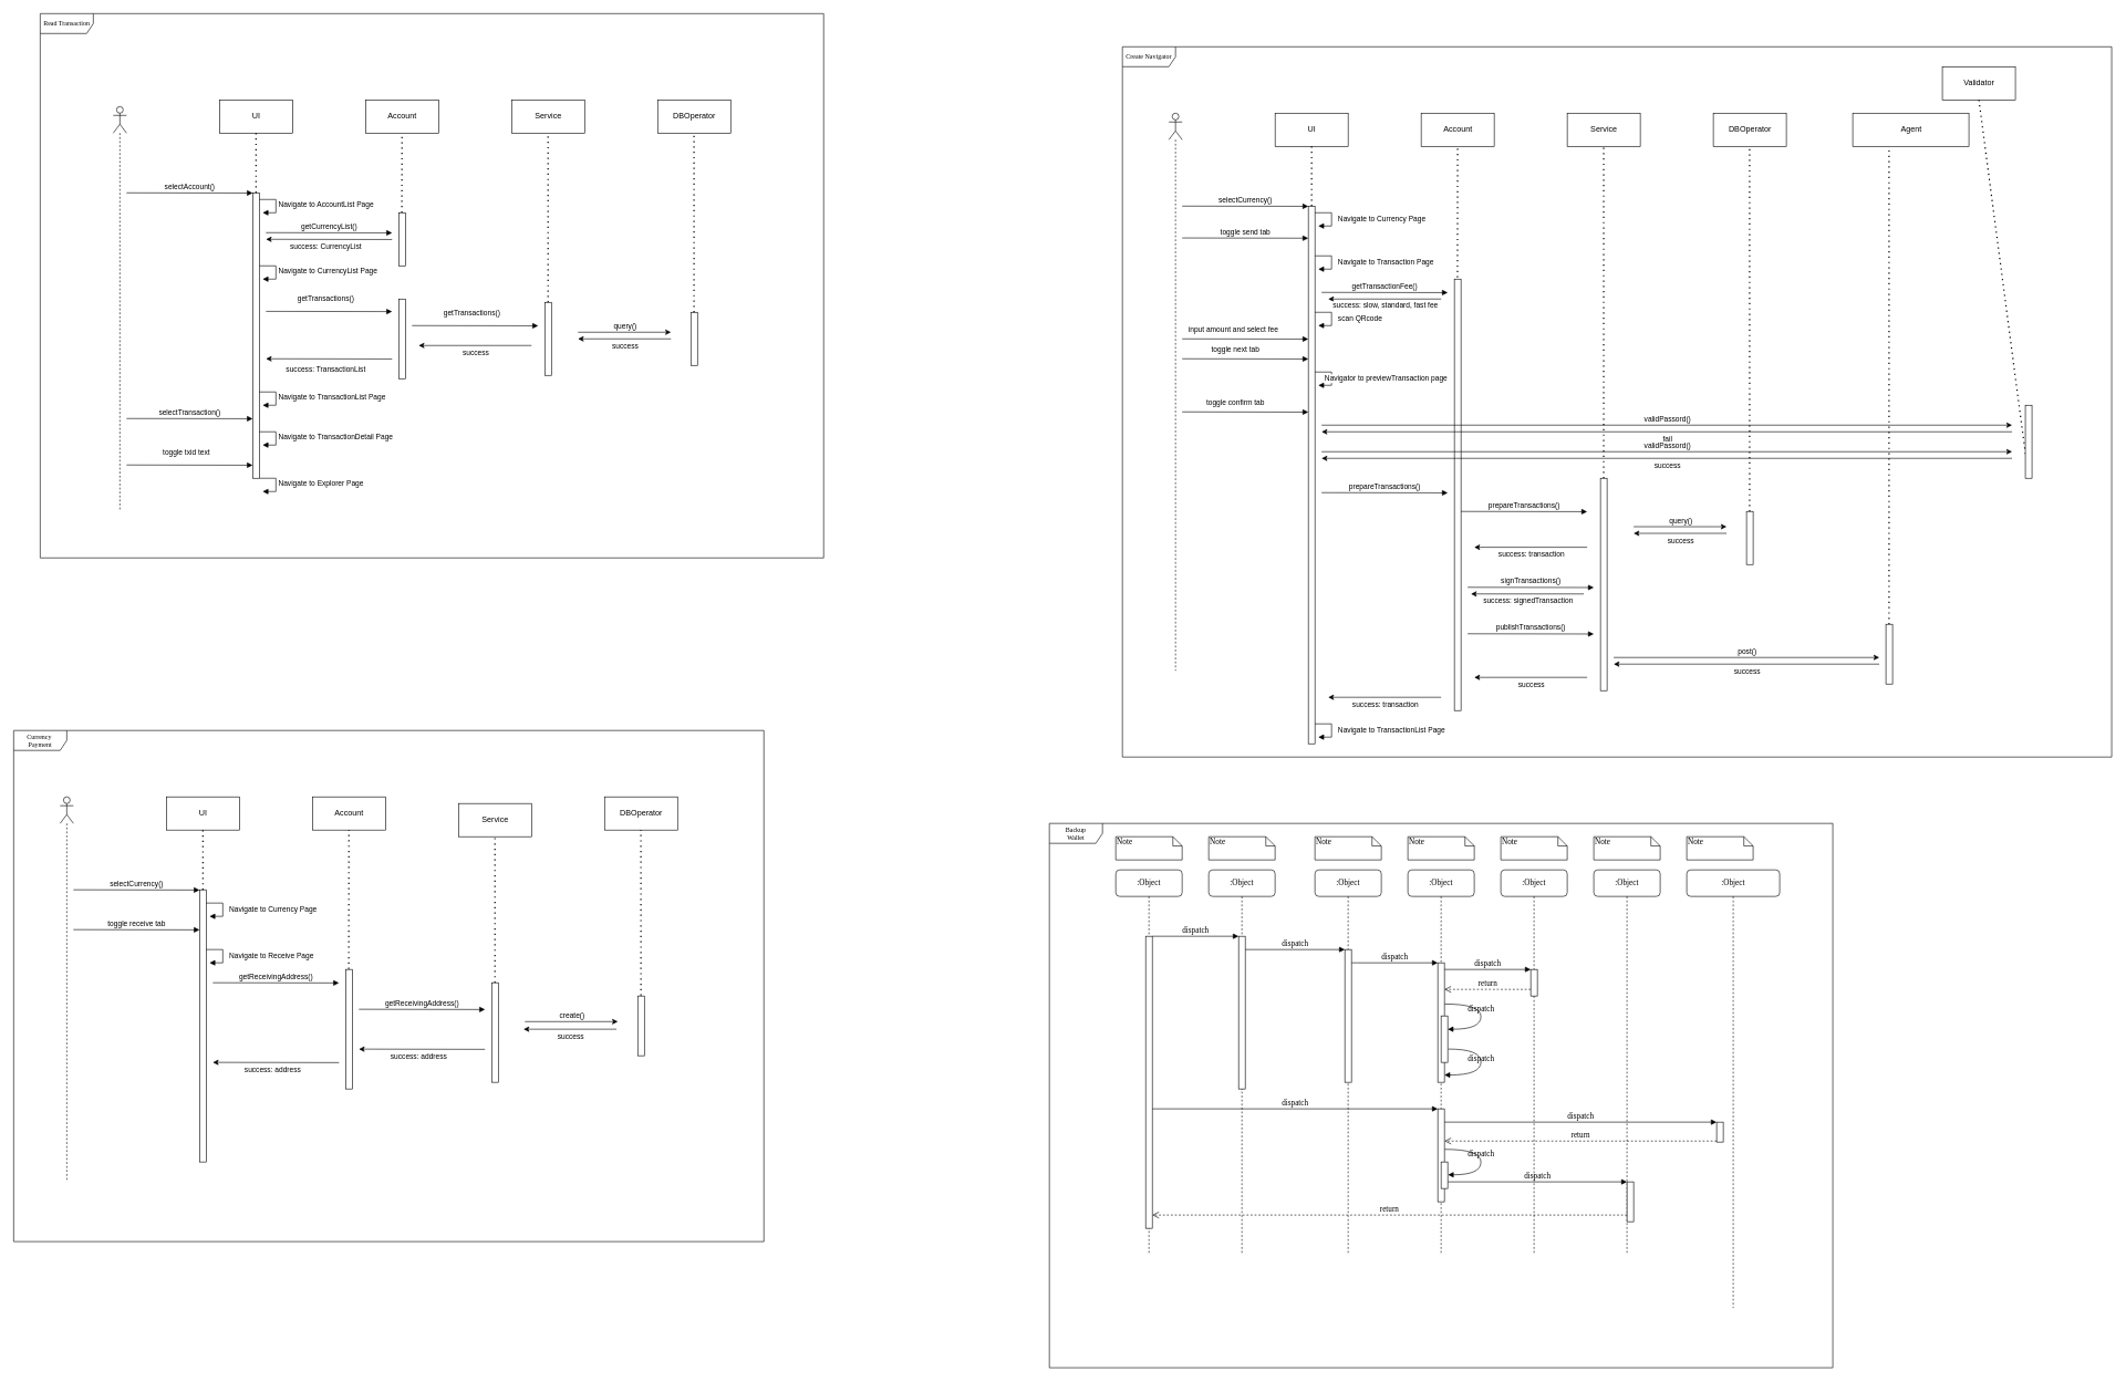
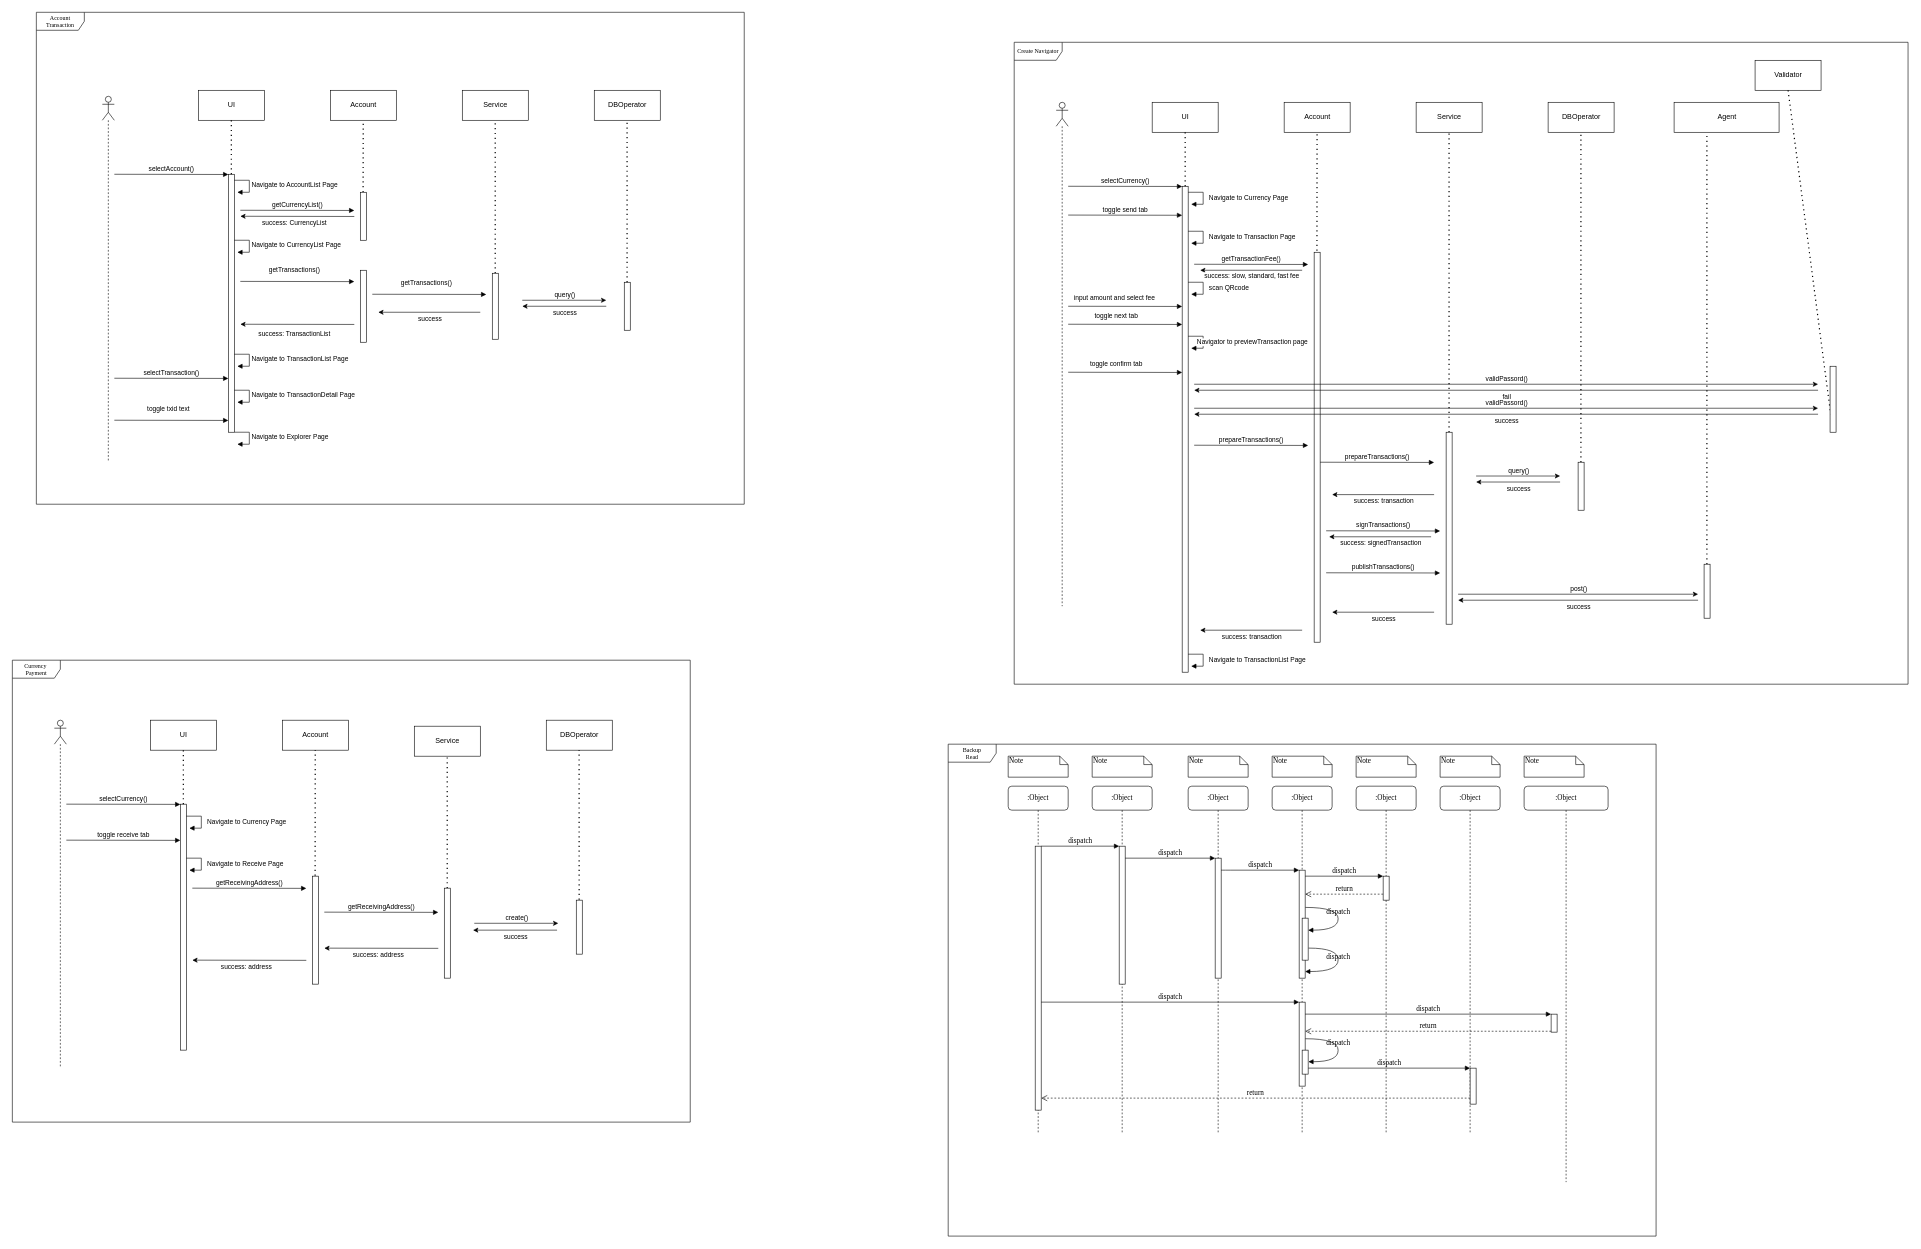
- <mxCell id="42" value="Read Transaction" style="shape=umlFrame;whiteSpace=wrap;html=1;rounded=0;shadow=0;comic=0;labelBackgroundColor=none;strokeWidth=1;fontFamily=Verdana;fontSize=10;align=center;width=80;height=30;" vertex="1" parent="41"><mxGeometry width="1180" height="820" as="geometry" /></mxCell>
+ <mxCell id="42" value="Account Transaction" style="shape=umlFrame;whiteSpace=wrap;html=1;rounded=0;shadow=0;comic=0;labelBackgroundColor=none;strokeWidth=1;fontFamily=Verdana;fontSize=10;align=center;width=80;height=30;" vertex="1" parent="41"><mxGeometry width="1180" height="820" as="geometry" /></mxCell>
- <mxCell id="40" value="Backup&lt;br&gt;Wallet" style="shape=umlFrame;whiteSpace=wrap;html=1;rounded=0;shadow=0;comic=0;labelBackgroundColor=none;strokeWidth=1;fontFamily=Verdana;fontSize=10;align=center;width=80;height=30;" vertex="1" parent="2"><mxGeometry width="1180" height="820" as="geometry" /></mxCell>
+ <mxCell id="40" value="Backup&lt;br&gt;Read" style="shape=umlFrame;whiteSpace=wrap;html=1;rounded=0;shadow=0;comic=0;labelBackgroundColor=none;strokeWidth=1;fontFamily=Verdana;fontSize=10;align=center;width=80;height=30;" vertex="1" parent="2"><mxGeometry width="1180" height="820" as="geometry" /></mxCell>
